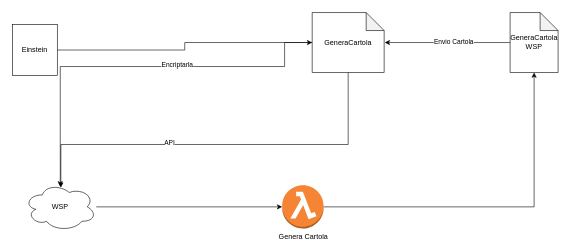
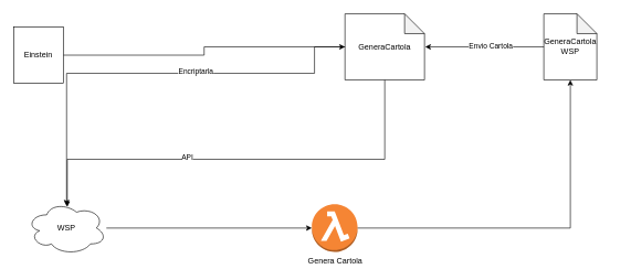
- <mxCell id="10" value="GeneraCartola&lt;br&gt;WSP" style="shape=note;whiteSpace=wrap;html=1;backgroundOutline=1;darkOpacity=0.05;" vertex="1" parent="1"><mxGeometry x="850" y="20" width="80" height="100" as="geometry" /></mxCell>
+ <mxCell id="10" value="GeneraCartola&lt;br&gt;WSP" style="shape=note;whiteSpace=wrap;html=1;backgroundOutline=1;darkOpacity=0.05;" vertex="1" parent="1"><mxGeometry x="820" y="20" width="80" height="100" as="geometry" /></mxCell>
